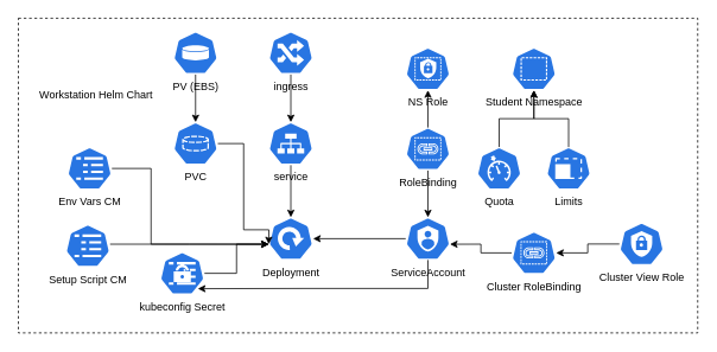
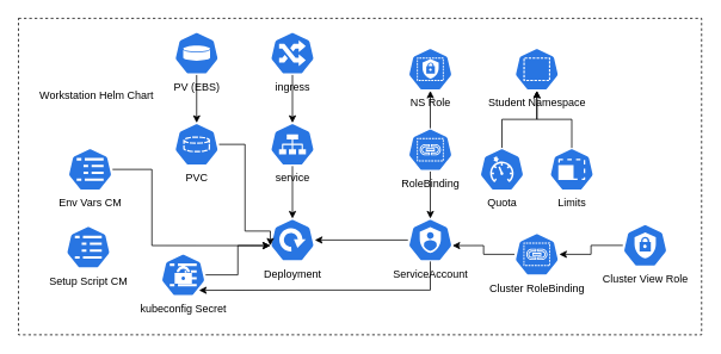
- <mxCell id="32" style="edgeStyle=orthogonalEdgeStyle;rounded=0;orthogonalLoop=1;jettySize=auto;html=1;entryX=0.005;entryY=0.63;entryDx=0;entryDy=0;entryPerimeter=0;" edge="1" parent="1" source="23" target="17"><mxGeometry relative="1" as="geometry"><Array as="points"><mxPoint x="212" y="274" /></Array></mxGeometry></mxCell>
